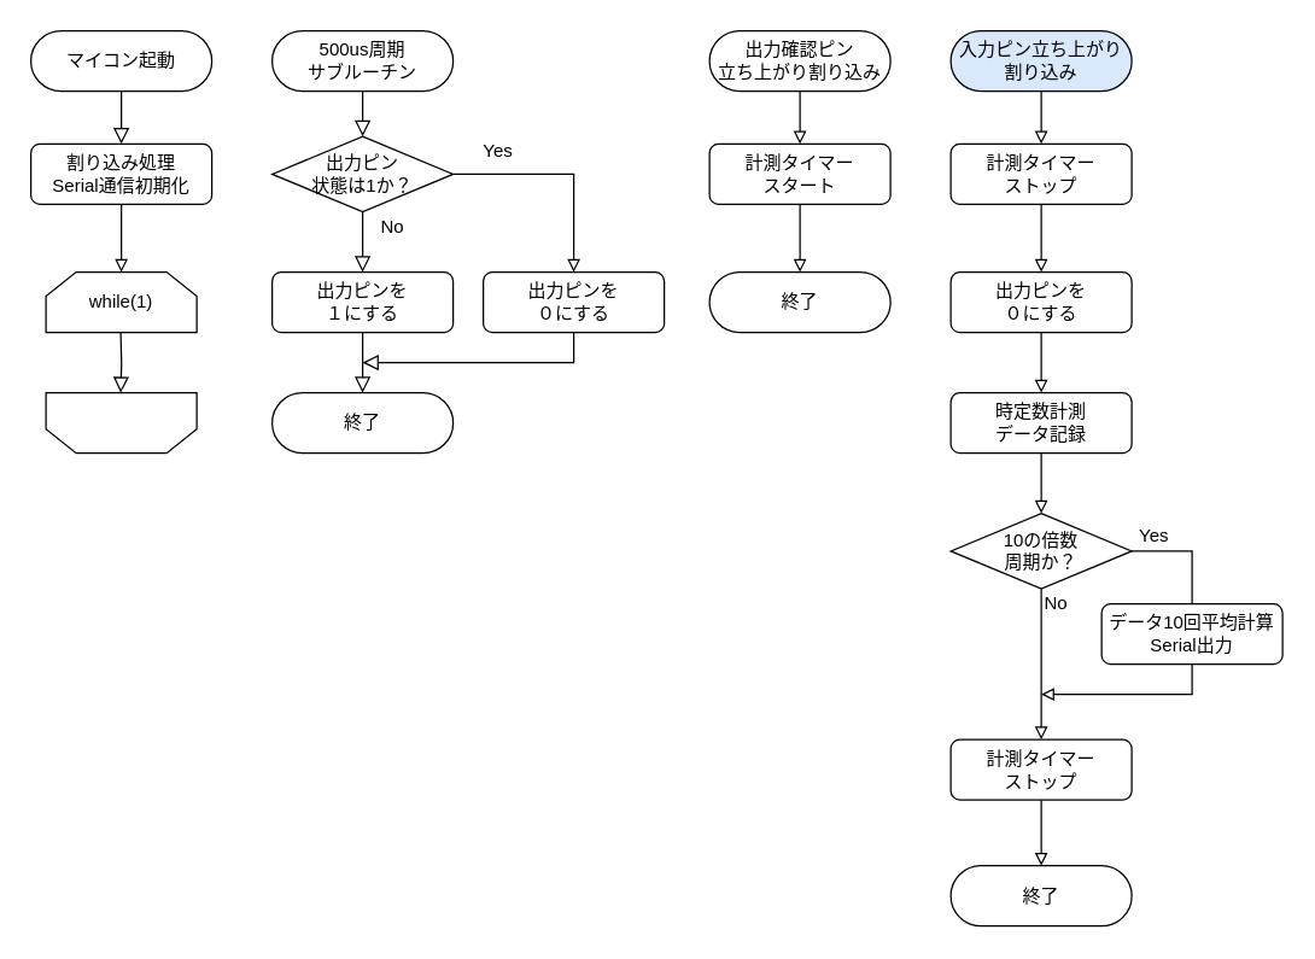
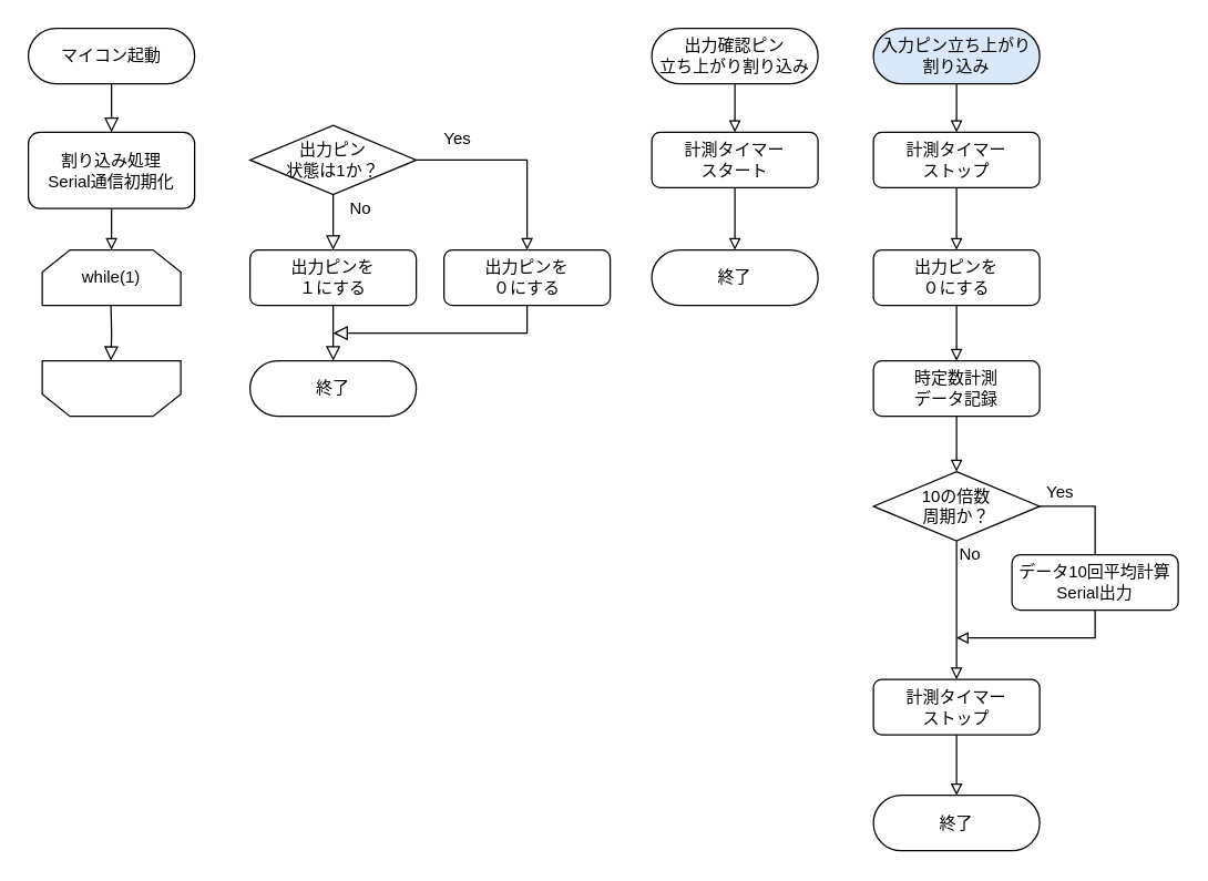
- <mxCell id="9" value="500us周期&lt;br&gt;サブルーチン" style="rounded=1;whiteSpace=wrap;html=1;fontSize=12;glass=0;strokeWidth=1;shadow=0;arcSize=50;" vertex="1" parent="1"><mxGeometry x="180" y="20" width="120" height="40" as="geometry" /></mxCell>
- <mxCell id="6" value="" style="rounded=0;html=1;jettySize=auto;orthogonalLoop=1;fontSize=11;endArrow=block;endFill=0;endSize=8;strokeWidth=1;shadow=0;labelBackgroundColor=none;edgeStyle=orthogonalEdgeStyle;entryX=0.5;entryY=0;entryDx=0;entryDy=0;exitX=0.5;exitY=1;exitDx=0;exitDy=0;" edge="1" parent="1" source="9" target="11"><mxGeometry relative="1" as="geometry"><mxPoint x="99.58" y="350" as="sourcePoint" /><mxPoint x="99.58" y="390" as="targetPoint" /></mxGeometry></mxCell>
- <mxCell id="22" value="割り込み処理&lt;br&gt;Serial通信初期化" style="rounded=1;whiteSpace=wrap;html=1;fontSize=12;glass=0;strokeWidth=1;shadow=0;" vertex="1" parent="1"><mxGeometry x="20" y="95" width="120" height="40" as="geometry" /></mxCell>
+ <mxCell id="22" value="割り込み処理&lt;br&gt;Serial通信初期化" style="rounded=1;whiteSpace=wrap;html=1;fontSize=12;glass=0;strokeWidth=1;shadow=0;" vertex="1" parent="1"><mxGeometry x="20" y="95" width="120" height="55" as="geometry" /></mxCell>
